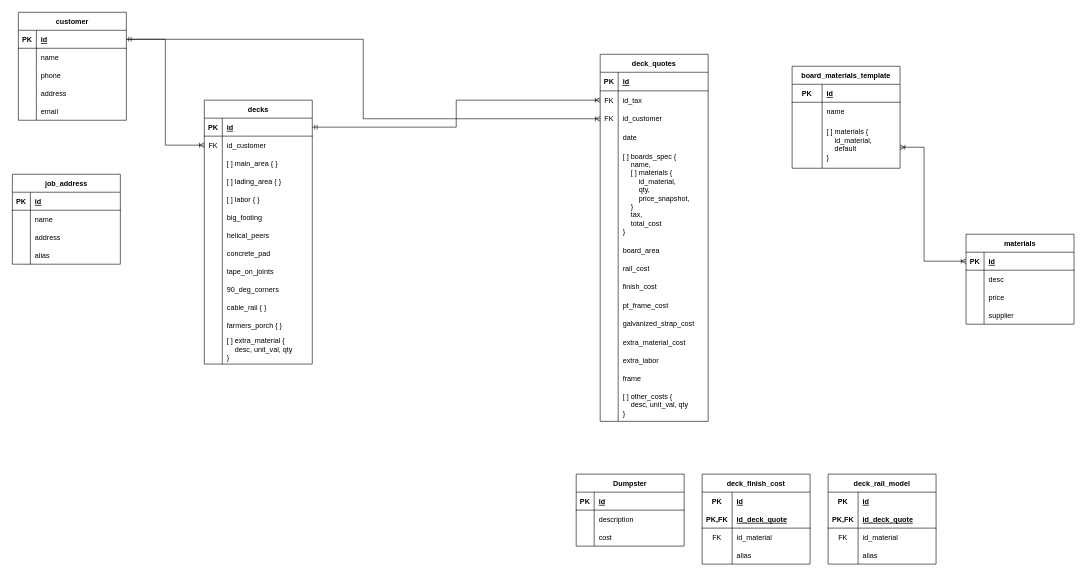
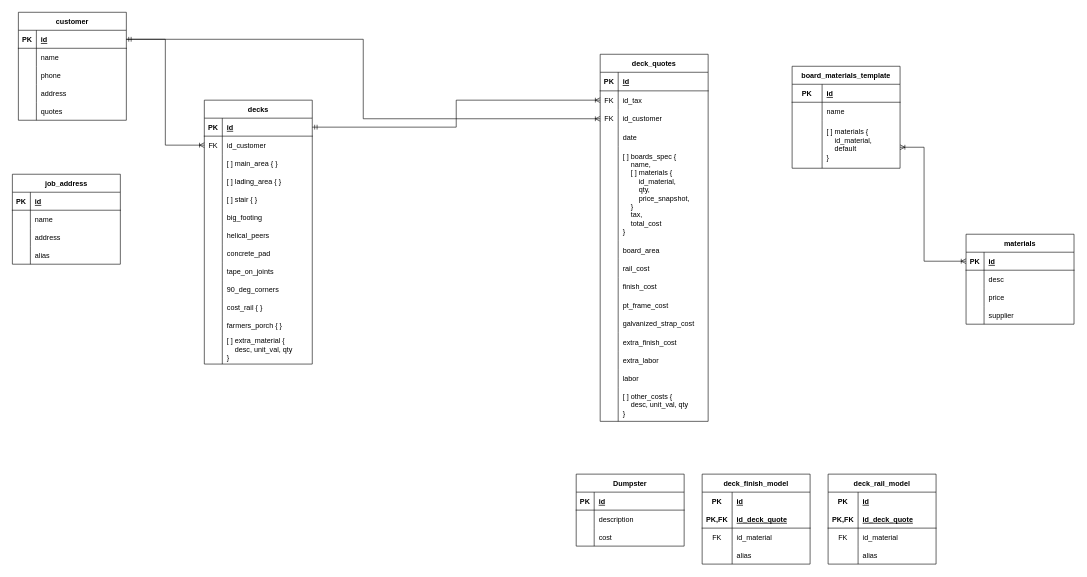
- <mxCell id="30" value="email" style="shape=partialRectangle;connectable=0;fillColor=none;top=0;left=0;bottom=0;right=0;align=left;spacingLeft=6;overflow=hidden;" parent="28" vertex="1"><mxGeometry x="30" width="150" height="30" as="geometry"><mxRectangle width="150" height="30" as="alternateBounds" /></mxGeometry></mxCell>
+ <mxCell id="30" value="quotes" style="shape=partialRectangle;connectable=0;fillColor=none;top=0;left=0;bottom=0;right=0;align=left;spacingLeft=6;overflow=hidden;" parent="28" vertex="1"><mxGeometry x="30" width="150" height="30" as="geometry"><mxRectangle width="150" height="30" as="alternateBounds" /></mxGeometry></mxCell>
- <mxCell id="46" value="[ ] labor { }" style="shape=partialRectangle;connectable=0;fillColor=none;top=0;left=0;bottom=0;right=0;align=left;spacingLeft=6;overflow=hidden;" parent="44" vertex="1"><mxGeometry x="30" width="150" height="30" as="geometry"><mxRectangle width="150" height="30" as="alternateBounds" /></mxGeometry></mxCell>
+ <mxCell id="46" value="[ ] stair { }" style="shape=partialRectangle;connectable=0;fillColor=none;top=0;left=0;bottom=0;right=0;align=left;spacingLeft=6;overflow=hidden;" parent="44" vertex="1"><mxGeometry x="30" width="150" height="30" as="geometry"><mxRectangle width="150" height="30" as="alternateBounds" /></mxGeometry></mxCell>
- <mxCell id="64" value="cable_rail { }" style="shape=partialRectangle;connectable=0;fillColor=none;top=0;left=0;bottom=0;right=0;align=left;spacingLeft=6;overflow=hidden;" parent="62" vertex="1"><mxGeometry x="30" width="150" height="30" as="geometry"><mxRectangle width="150" height="30" as="alternateBounds" /></mxGeometry></mxCell>
+ <mxCell id="64" value="cost_rail { }" style="shape=partialRectangle;connectable=0;fillColor=none;top=0;left=0;bottom=0;right=0;align=left;spacingLeft=6;overflow=hidden;" parent="62" vertex="1"><mxGeometry x="30" width="150" height="30" as="geometry"><mxRectangle width="150" height="30" as="alternateBounds" /></mxGeometry></mxCell>
- <mxCell id="104" value="extra_material_cost" style="shape=partialRectangle;connectable=0;fillColor=none;top=0;left=0;bottom=0;right=0;align=left;spacingLeft=6;overflow=hidden;sketch=0;" parent="102" vertex="1"><mxGeometry x="30" width="150" height="31" as="geometry"><mxRectangle width="150" height="31" as="alternateBounds" /></mxGeometry></mxCell>
+ <mxCell id="104" value="extra_finish_cost" style="shape=partialRectangle;connectable=0;fillColor=none;top=0;left=0;bottom=0;right=0;align=left;spacingLeft=6;overflow=hidden;sketch=0;" parent="102" vertex="1"><mxGeometry x="30" width="150" height="31" as="geometry"><mxRectangle width="150" height="31" as="alternateBounds" /></mxGeometry></mxCell>
- <mxCell id="110" value="frame" style="shape=partialRectangle;connectable=0;fillColor=none;top=0;left=0;bottom=0;right=0;align=left;spacingLeft=6;overflow=hidden;sketch=0;" parent="108" vertex="1"><mxGeometry x="30" width="150" height="31" as="geometry"><mxRectangle width="150" height="31" as="alternateBounds" /></mxGeometry></mxCell>
+ <mxCell id="110" value="labor" style="shape=partialRectangle;connectable=0;fillColor=none;top=0;left=0;bottom=0;right=0;align=left;spacingLeft=6;overflow=hidden;sketch=0;" parent="108" vertex="1"><mxGeometry x="30" width="150" height="31" as="geometry"><mxRectangle width="150" height="31" as="alternateBounds" /></mxGeometry></mxCell>
- <mxCell id="127" value="deck_finish_cost" style="shape=table;startSize=30;container=1;collapsible=1;childLayout=tableLayout;fixedRows=1;rowLines=0;fontStyle=1;align=center;resizeLast=1;sketch=0;" parent="1" vertex="1"><mxGeometry x="1170" y="790" width="180" height="150" as="geometry" /></mxCell>
+ <mxCell id="127" value="deck_finish_model" style="shape=table;startSize=30;container=1;collapsible=1;childLayout=tableLayout;fixedRows=1;rowLines=0;fontStyle=1;align=center;resizeLast=1;sketch=0;" parent="1" vertex="1"><mxGeometry x="1170" y="790" width="180" height="150" as="geometry" /></mxCell>
